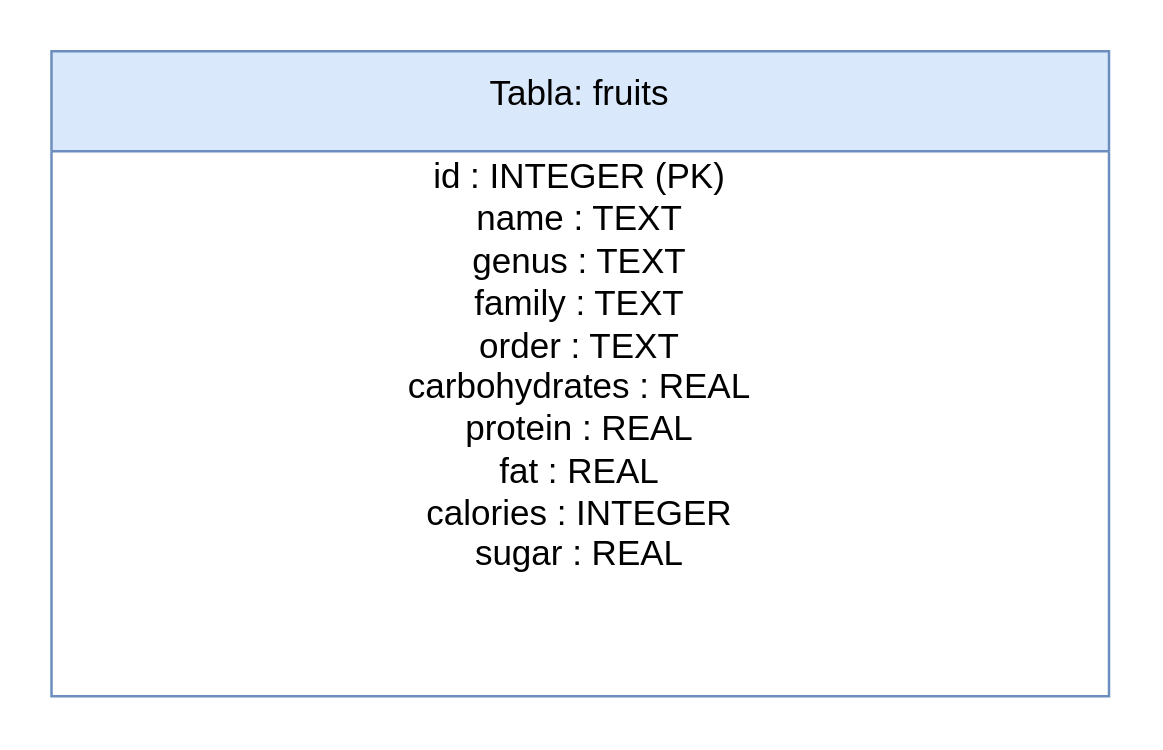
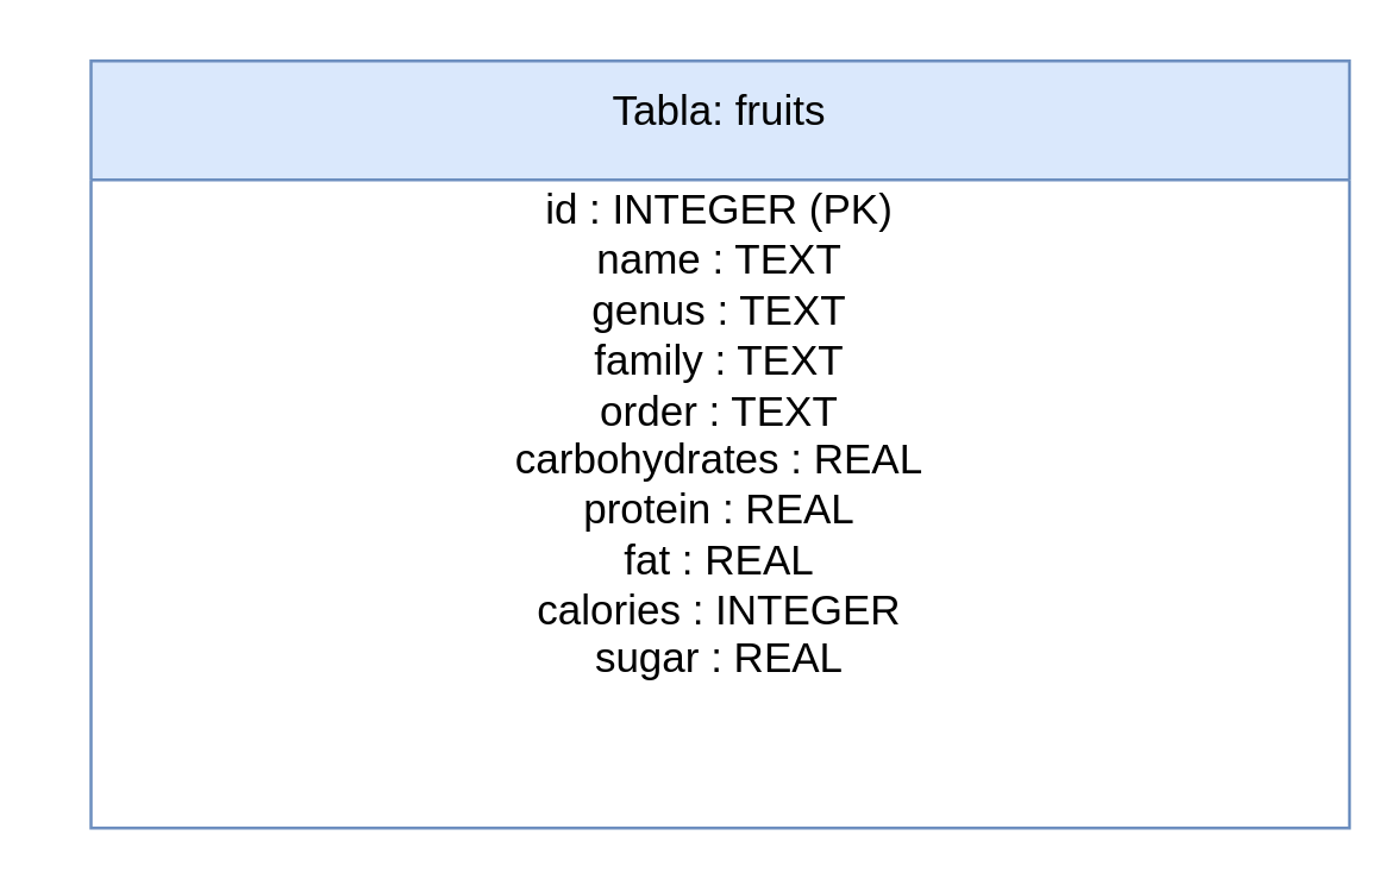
- <mxCell id="2" value="Tabla: fruits&#10;&#10;id               : INTEGER (PK)&#10;name             : TEXT&#10;genus            : TEXT&#10;family           : TEXT&#10;order            : TEXT&#10;carbohydrates    : REAL&#10;protein          : REAL&#10;fat              : REAL&#10;calories         : INTEGER&#10;sugar            : REAL" style="shape=swimlane;whiteSpace=wrap;html=1;fontSize=14;spacingTop=178;fillColor=#dae8fc;strokeColor=#6c8ebf;" parent="1" vertex="1"><mxGeometry x="20" y="20" width="423" height="258" as="geometry" /></mxCell>
+ <mxCell id="2" value="Tabla: fruits&#10;&#10;id               : INTEGER (PK)&#10;name             : TEXT&#10;genus            : TEXT&#10;family           : TEXT&#10;order            : TEXT&#10;carbohydrates    : REAL&#10;protein          : REAL&#10;fat              : REAL&#10;calories         : INTEGER&#10;sugar            : REAL" style="shape=swimlane;whiteSpace=wrap;html=1;fontSize=14;spacingTop=178;fillColor=#dae8fc;strokeColor=#6c8ebf;" parent="1" vertex="1"><mxGeometry x="30" y="20" width="423" height="258" as="geometry" /></mxCell>
